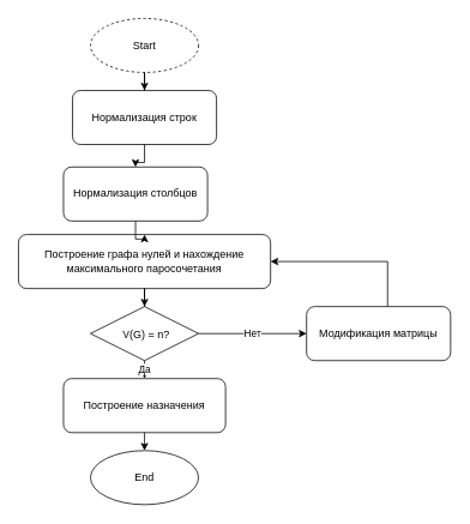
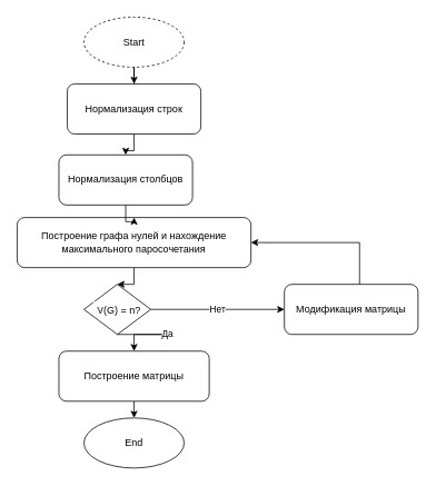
- <mxCell id="6" value="&lt;span style=&quot;caret-color: rgb(51, 51, 51); color: rgb(51, 51, 51); font-family: &amp;quot;YS Text&amp;quot;, -apple-system, BlinkMacSystemFont, Arial, Helvetica, &amp;quot;Arial Unicode MS&amp;quot;, sans-serif; font-size: 14px; text-align: start; background-color: rgb(255, 255, 255);&quot;&gt;&lt;span class=&quot;Apple-converted-space&quot;&gt;&amp;nbsp;&lt;/span&gt;ν&lt;/span&gt;(G) = n?" style="rhombus;whiteSpace=wrap;html=1;" parent="1" vertex="1"><mxGeometry x="100" y="340" width="120" height="60" as="geometry" /></mxCell>
+ <mxCell id="6" value="&lt;span style=&quot;caret-color: rgb(51, 51, 51); color: rgb(51, 51, 51); font-family: &amp;quot;YS Text&amp;quot;, -apple-system, BlinkMacSystemFont, Arial, Helvetica, &amp;quot;Arial Unicode MS&amp;quot;, sans-serif; font-size: 14px; text-align: start; background-color: rgb(255, 255, 255);&quot;&gt;&lt;span class=&quot;Apple-converted-space&quot;&gt;&amp;nbsp;&lt;/span&gt;ν&lt;/span&gt;(G) = n?" style="rhombus;whiteSpace=wrap;html=1;" parent="1" vertex="1"><mxGeometry x="100" y="340" width="80" height="60" as="geometry" /></mxCell>
- <mxCell id="8" value="Построение назначения" style="rounded=1;whiteSpace=wrap;html=1;" parent="1" vertex="1"><mxGeometry x="70" y="420" width="180" height="60" as="geometry" /></mxCell>
+ <mxCell id="8" value="Построение матрицы" style="rounded=1;whiteSpace=wrap;html=1;" parent="1" vertex="1"><mxGeometry x="70" y="420" width="180" height="60" as="geometry" /></mxCell>
